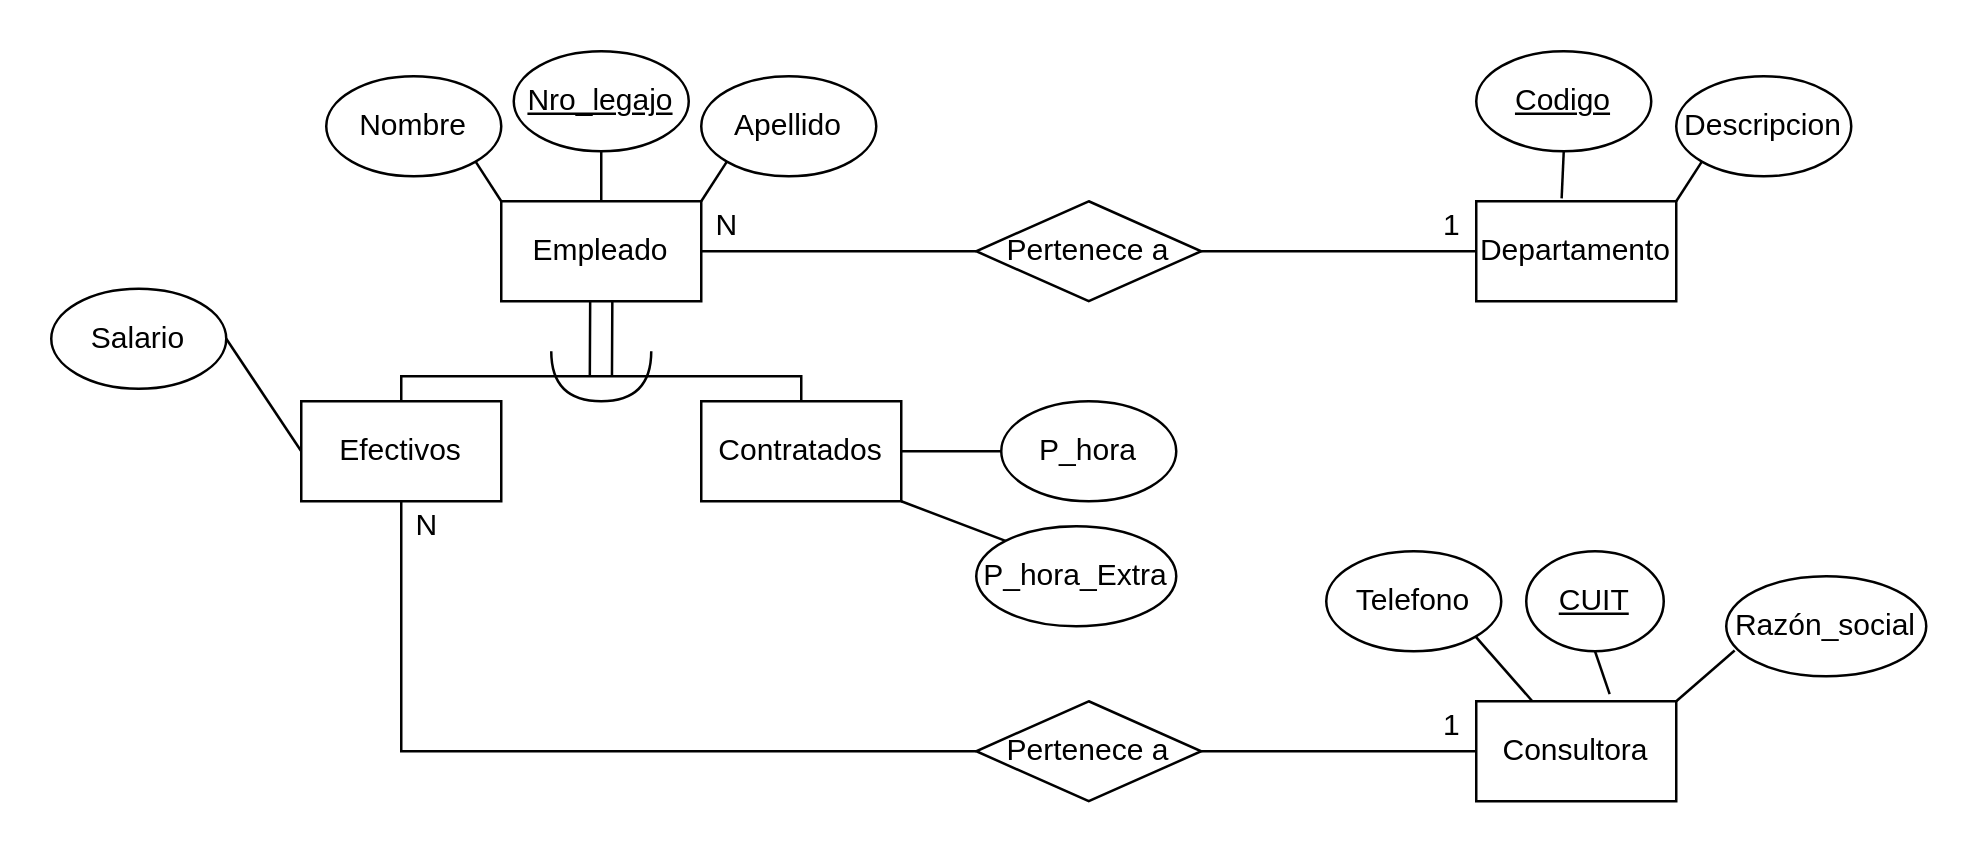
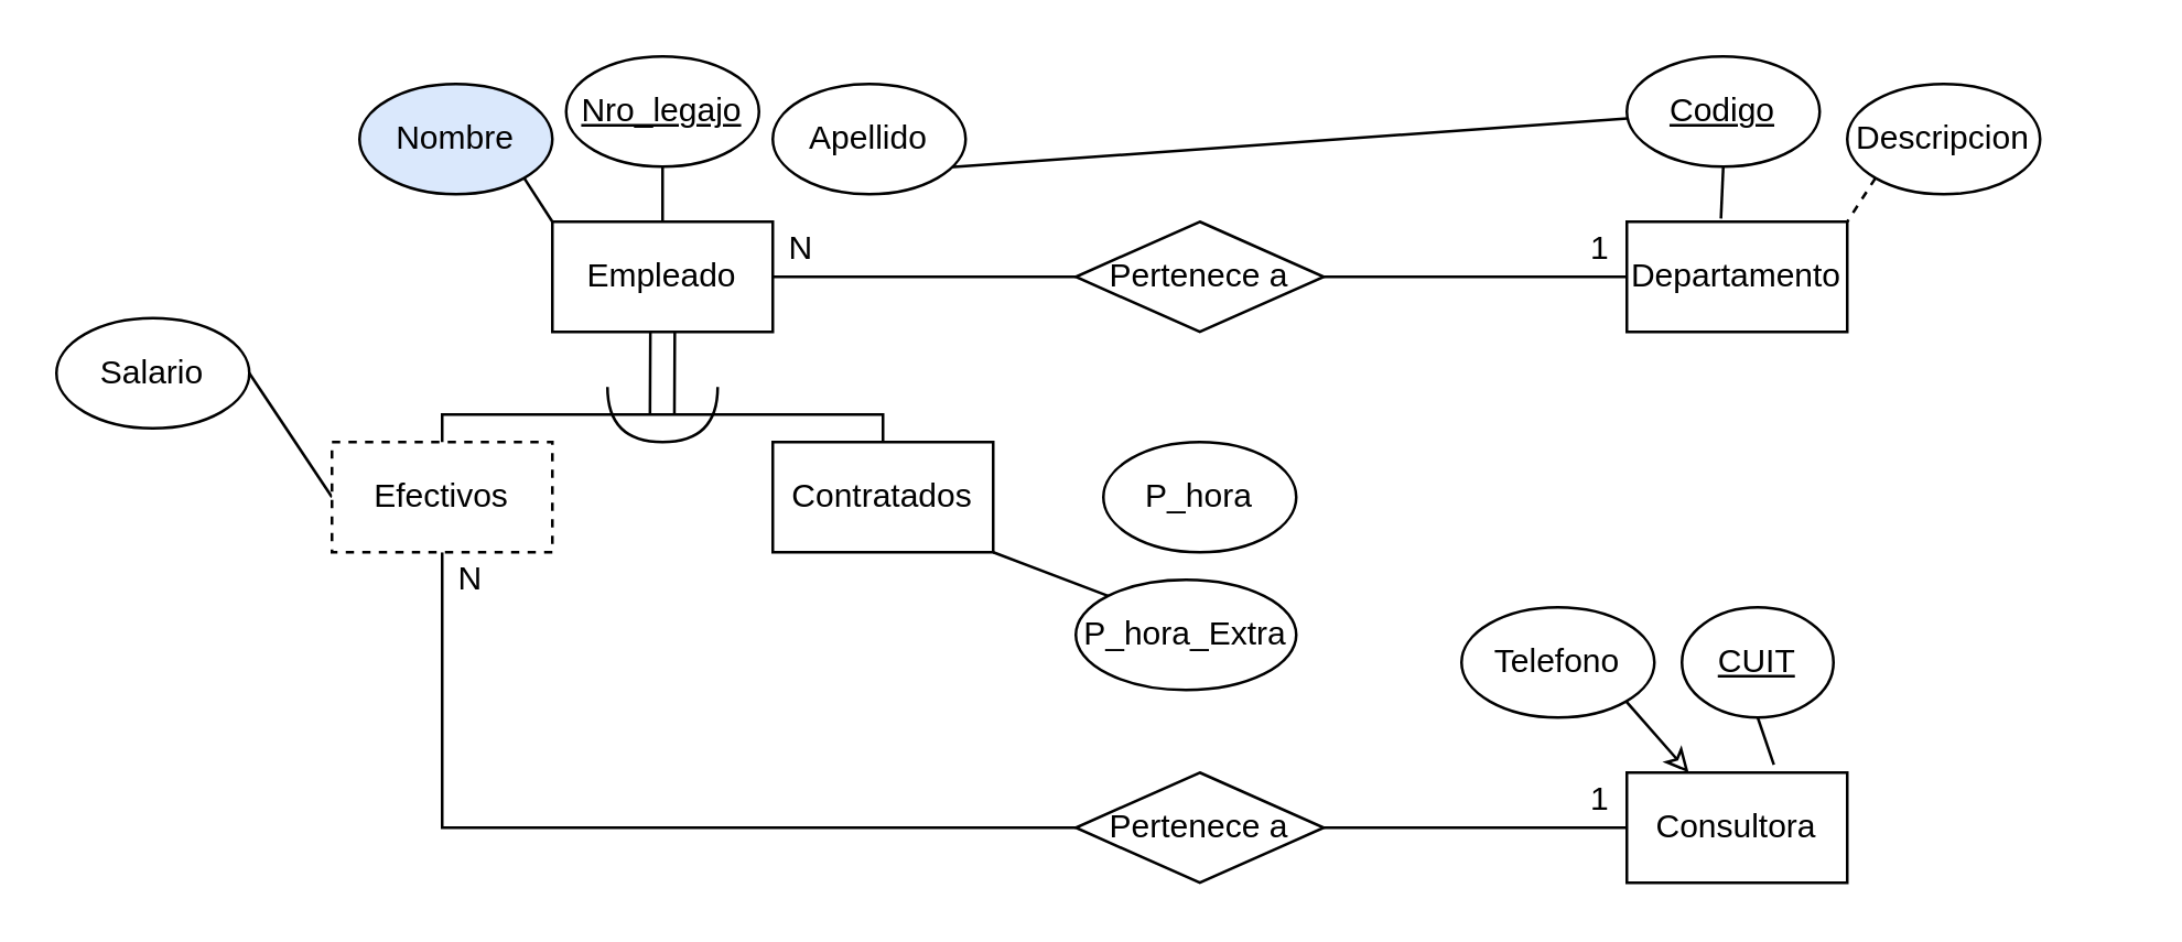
- <mxCell id="6" value="Nombre" style="ellipse;whiteSpace=wrap;html=1;align=center;" parent="1" vertex="1"><mxGeometry x="130" y="30" width="70" height="40" as="geometry" /></mxCell>
+ <mxCell id="6" value="Nombre" style="ellipse;whiteSpace=wrap;html=1;align=center;fillColor=#dae8fc;" parent="1" vertex="1"><mxGeometry x="130" y="30" width="70" height="40" as="geometry" /></mxCell>
- <mxCell id="9" style="edgeStyle=none;rounded=0;orthogonalLoop=1;jettySize=auto;html=1;exitX=0;exitY=1;exitDx=0;exitDy=0;entryX=1;entryY=0;entryDx=0;entryDy=0;endArrow=none;endFill=0;strokeWidth=1;" parent="1" source="10" target="4" edge="1"><mxGeometry relative="1" as="geometry" /></mxCell>
+ <mxCell id="9" style="edgeStyle=none;rounded=0;orthogonalLoop=1;jettySize=auto;html=1;exitX=0;exitY=1;exitDx=0;exitDy=0;endArrow=none;endFill=0;strokeWidth=1;" parent="1" source="10" target="15" edge="1"><mxGeometry relative="1" as="geometry" /></mxCell>
- <mxCell id="12" style="edgeStyle=none;rounded=0;orthogonalLoop=1;jettySize=auto;html=1;exitX=0;exitY=1;exitDx=0;exitDy=0;entryX=1;entryY=0;entryDx=0;entryDy=0;endArrow=none;endFill=0;strokeWidth=1;" parent="1" source="13" target="11" edge="1"><mxGeometry relative="1" as="geometry" /></mxCell>
+ <mxCell id="12" style="edgeStyle=none;rounded=0;orthogonalLoop=1;jettySize=auto;html=1;exitX=0;exitY=1;exitDx=0;exitDy=0;entryX=1;entryY=0;entryDx=0;entryDy=0;endArrow=none;endFill=0;strokeWidth=1;dashed=1;" parent="1" source="13" target="11" edge="1"><mxGeometry relative="1" as="geometry" /></mxCell>
- <mxCell id="22" value="Efectivos" style="whiteSpace=wrap;html=1;align=center;" parent="1" vertex="1"><mxGeometry x="120" y="160" width="80" height="40" as="geometry" /></mxCell>
+ <mxCell id="22" value="Efectivos" style="whiteSpace=wrap;html=1;align=center;dashed=1;" parent="1" vertex="1"><mxGeometry x="120" y="160" width="80" height="40" as="geometry" /></mxCell>
- <mxCell id="23" style="edgeStyle=none;rounded=0;orthogonalLoop=1;jettySize=auto;html=1;exitX=1;exitY=0.5;exitDx=0;exitDy=0;entryX=0;entryY=0.5;entryDx=0;entryDy=0;endArrow=none;endFill=0;strokeWidth=1;" parent="1" source="26" target="28" edge="1"><mxGeometry relative="1" as="geometry" /></mxCell>
- <mxCell id="38" value="Razón_social" style="ellipse;whiteSpace=wrap;html=1;align=center;" parent="1" vertex="1"><mxGeometry x="690" y="230" width="80" height="40" as="geometry" /></mxCell>
- <mxCell id="30" style="edgeStyle=none;rounded=0;orthogonalLoop=1;jettySize=auto;html=1;exitX=1;exitY=0;exitDx=0;exitDy=0;entryX=0.042;entryY=0.742;entryDx=0;entryDy=0;entryPerimeter=0;endArrow=none;endFill=0;strokeWidth=1;" parent="1" source="31" target="38" edge="1"><mxGeometry relative="1" as="geometry" /></mxCell>
- <mxCell id="39" style="rounded=0;orthogonalLoop=1;jettySize=auto;html=1;exitX=1;exitY=1;exitDx=0;exitDy=0;endArrow=none;endFill=0;strokeWidth=1;" parent="1" source="40" target="31" edge="1"><mxGeometry relative="1" as="geometry" /></mxCell>
+ <mxCell id="39" style="rounded=0;orthogonalLoop=1;jettySize=auto;html=1;exitX=1;exitY=1;exitDx=0;exitDy=0;endArrow=classic;endFill=0;strokeWidth=1;" parent="1" source="40" target="31" edge="1"><mxGeometry relative="1" as="geometry" /></mxCell>
